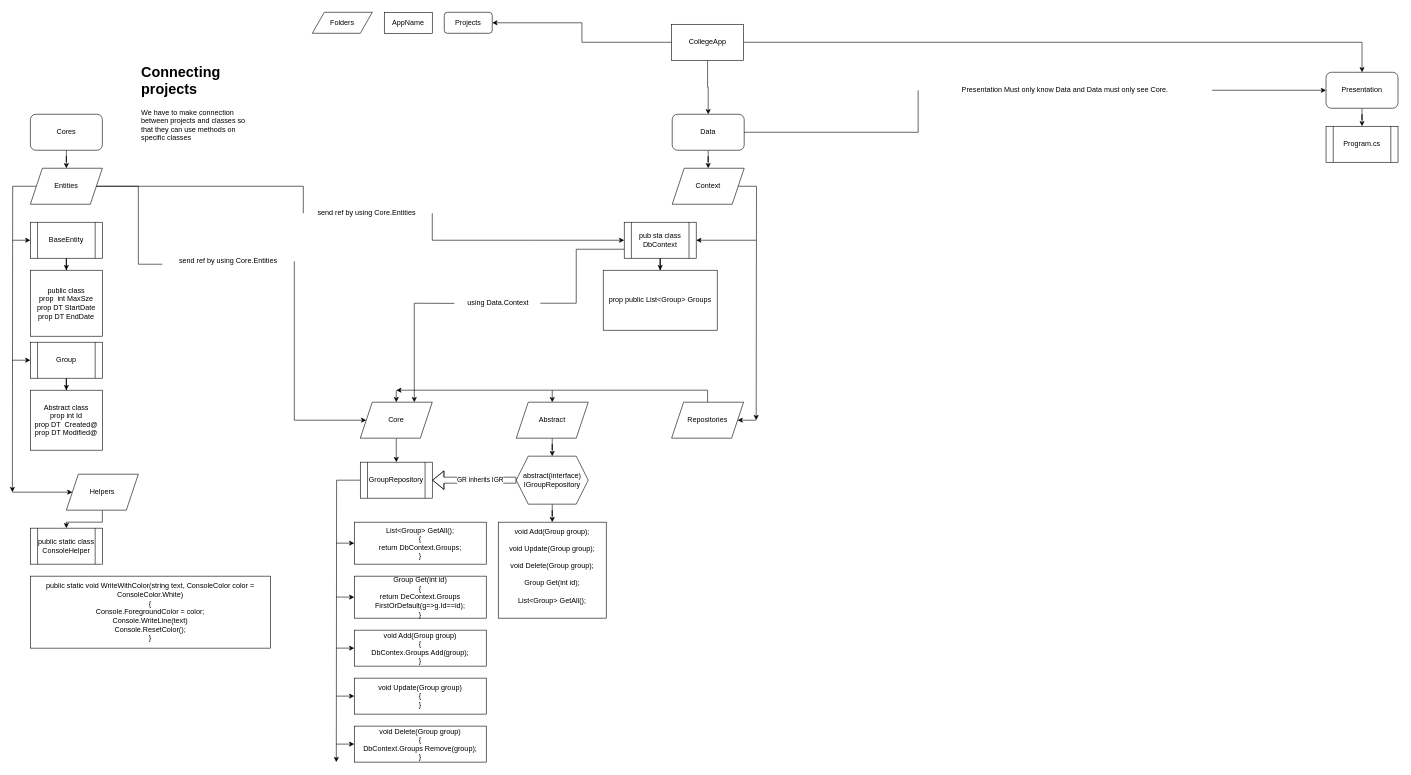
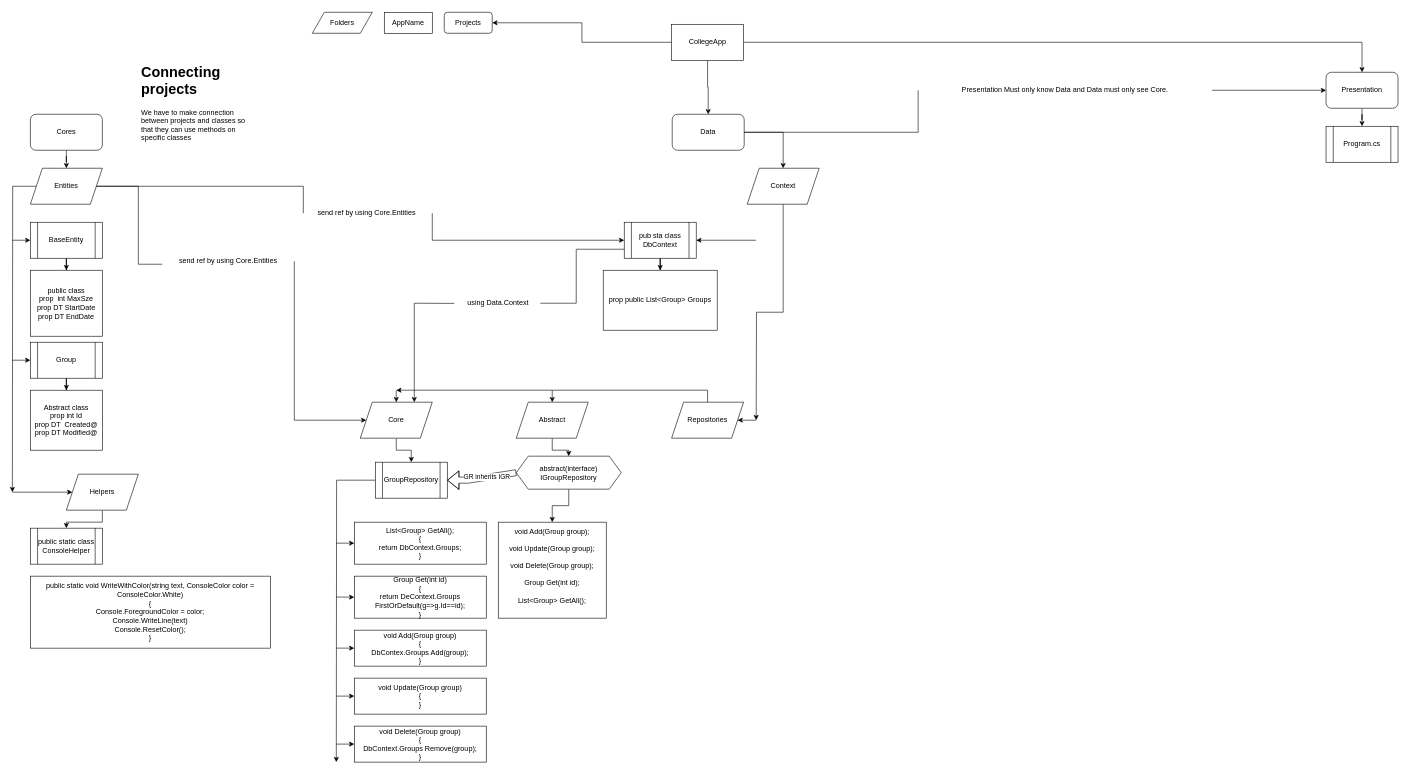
- <mxCell id="27" value="Context" style="shape=parallelogram;perimeter=parallelogramPerimeter;whiteSpace=wrap;html=1;fixedSize=1;" vertex="1" parent="1"><mxGeometry x="1120" y="280" width="120" height="60" as="geometry" /></mxCell>
+ <mxCell id="27" value="Context" style="shape=parallelogram;perimeter=parallelogramPerimeter;whiteSpace=wrap;html=1;fixedSize=1;" vertex="1" parent="1"><mxGeometry x="1245" y="280" width="120" height="60" as="geometry" /></mxCell>
- <mxCell id="46" value="GroupRepository" style="shape=process;whiteSpace=wrap;html=1;backgroundOutline=1;" vertex="1" parent="1"><mxGeometry x="600" y="770" width="120" height="60" as="geometry" /></mxCell>
+ <mxCell id="46" value="GroupRepository" style="shape=process;whiteSpace=wrap;html=1;backgroundOutline=1;" vertex="1" parent="1"><mxGeometry x="625" y="770" width="120" height="60" as="geometry" /></mxCell>
- <mxCell id="43" value="abstract(interface)&lt;br&gt;IGroupRepository" style="shape=hexagon;perimeter=hexagonPerimeter2;whiteSpace=wrap;html=1;fixedSize=1;" vertex="1" parent="1"><mxGeometry x="860" y="760" width="120" height="80" as="geometry" /></mxCell>
+ <mxCell id="43" value="abstract(interface)&lt;br&gt;IGroupRepository" style="shape=hexagon;perimeter=hexagonPerimeter2;whiteSpace=wrap;html=1;fixedSize=1;" vertex="1" parent="1"><mxGeometry x="860" y="760" width="175" height="55" as="geometry" /></mxCell>
